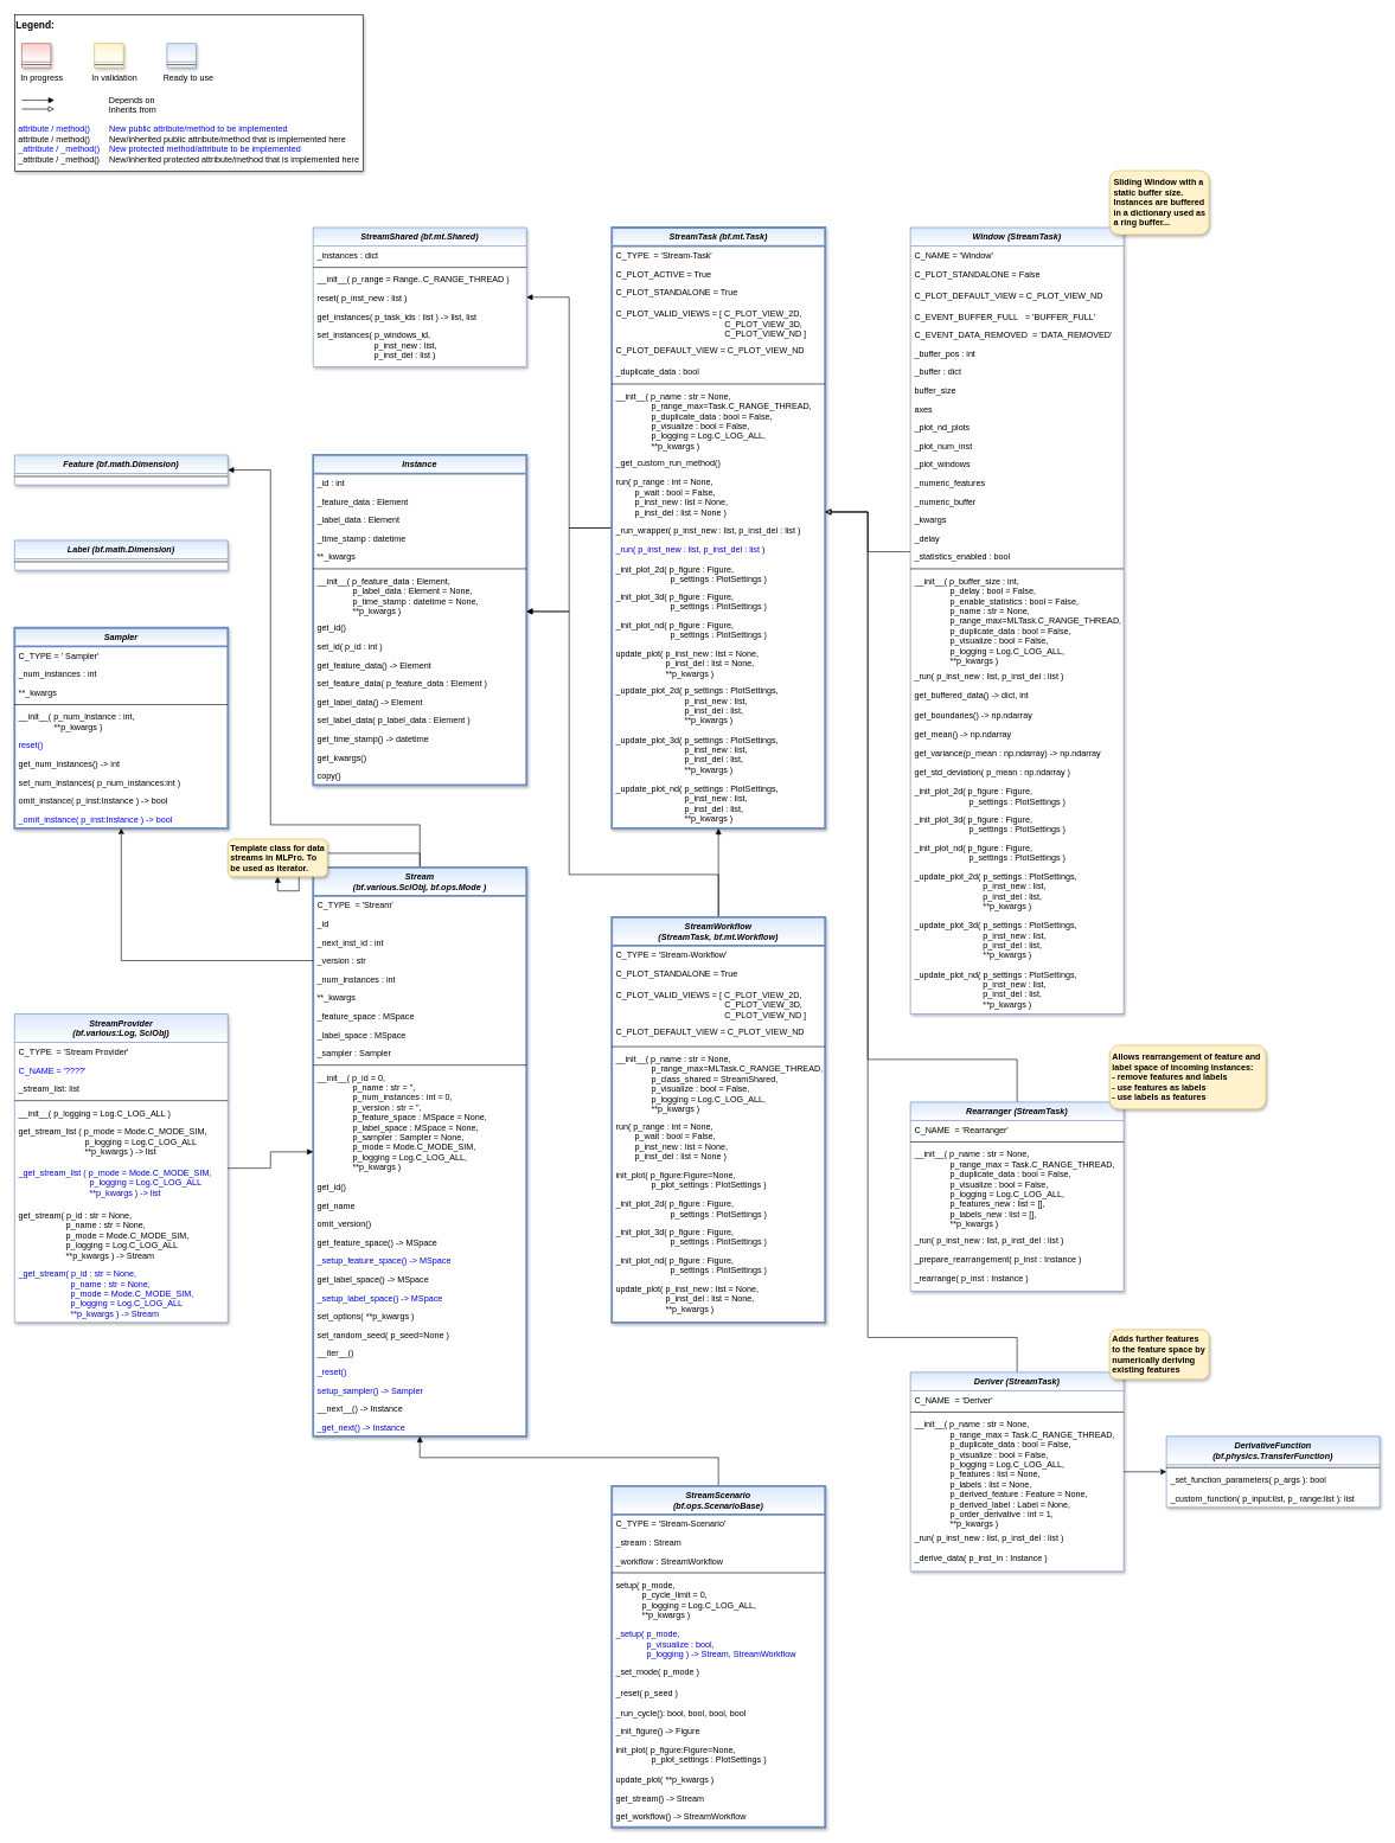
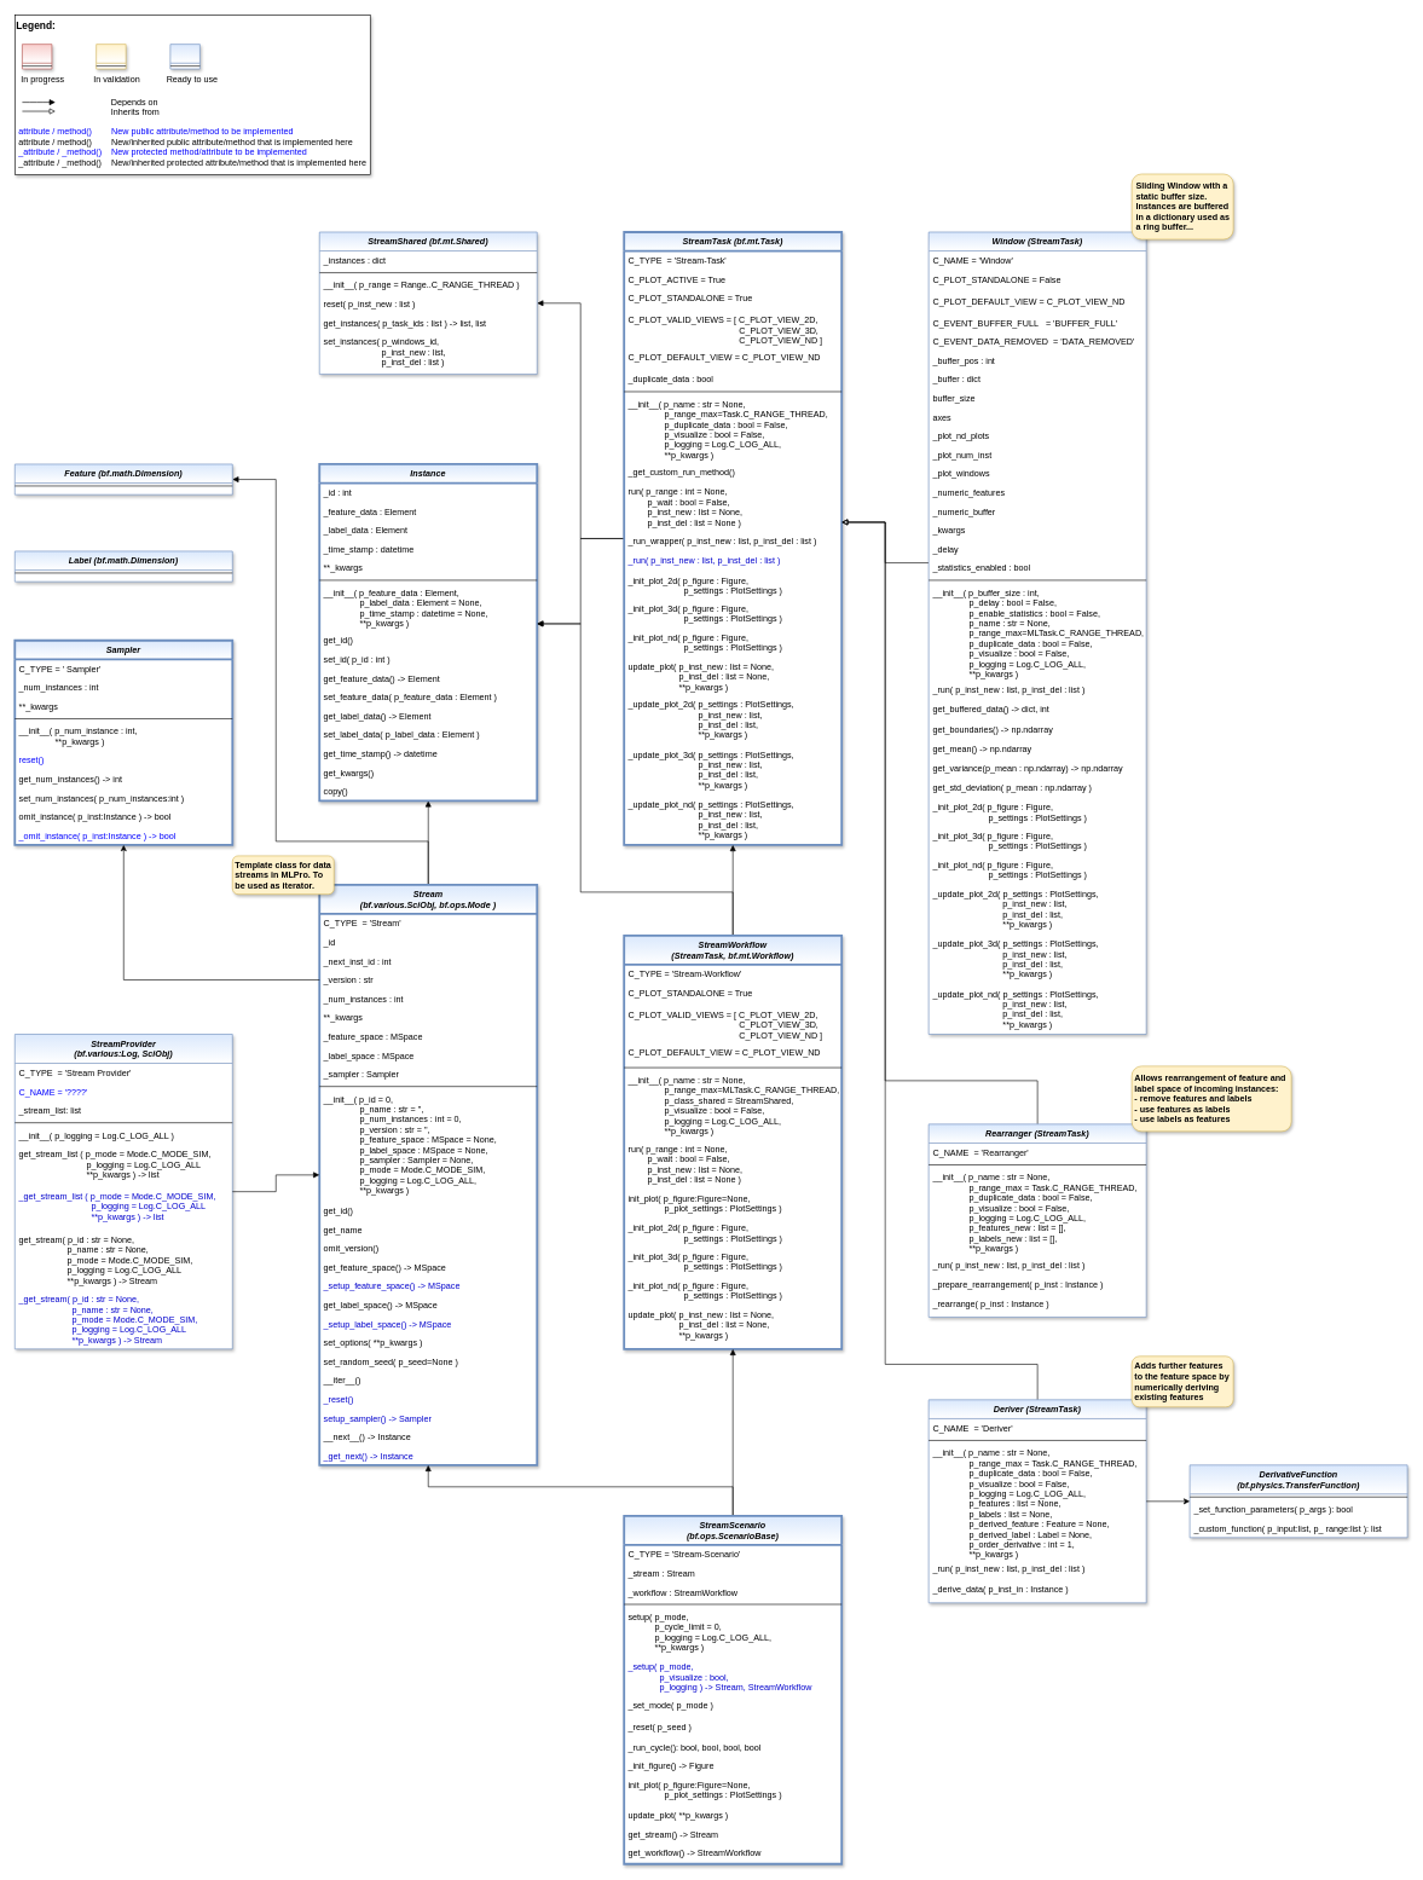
- <mxCell id="12" style="edgeStyle=orthogonalEdgeStyle;rounded=0;orthogonalLoop=1;jettySize=auto;html=1;fontColor=#0000FF;endArrow=block;endFill=1;exitX=0.5;exitY=0;exitDx=0;exitDy=0;" parent="1" source="14" target="175" edge="1"><mxGeometry relative="1" as="geometry" /></mxCell>
+ <mxCell id="12" style="edgeStyle=orthogonalEdgeStyle;rounded=0;orthogonalLoop=1;jettySize=auto;html=1;entryX=0.5;entryY=1;entryDx=0;entryDy=0;fontColor=#0000FF;endArrow=block;endFill=1;exitX=0.5;exitY=0;exitDx=0;exitDy=0;" parent="1" source="14" target="42" edge="1"><mxGeometry relative="1" as="geometry" /></mxCell>
+ <mxCell id="109" style="edgeStyle=orthogonalEdgeStyle;rounded=0;orthogonalLoop=1;jettySize=auto;html=1;endArrow=block;endFill=1;" parent="1" source="111" target="96" edge="1"><mxGeometry relative="1" as="geometry" /></mxCell>
